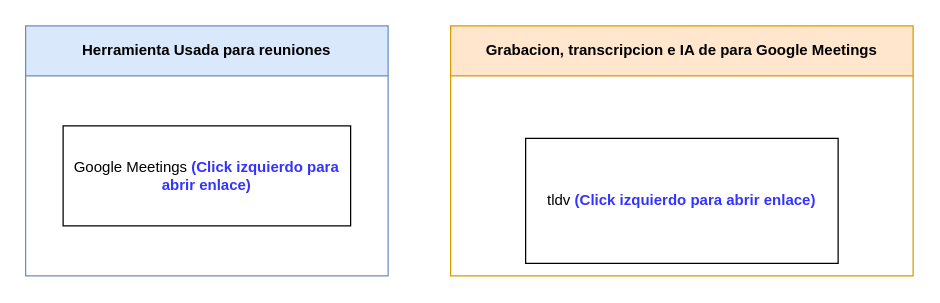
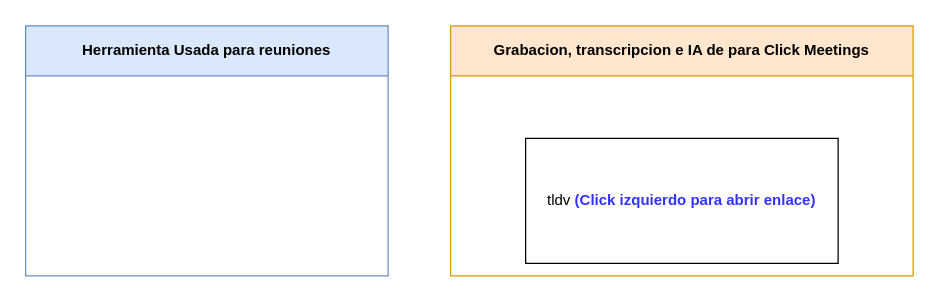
- <mxCell id="2" value="Grabacion, transcripcion e IA de para Google Meetings" style="swimlane;whiteSpace=wrap;html=1;fillColor=#ffe6cc;strokeColor=#d79b00;startSize=40;" vertex="1" parent="1"><mxGeometry x="360" y="20" width="370" height="200" as="geometry" /></mxCell>
+ <mxCell id="2" value="Grabacion, transcripcion e IA de para Click Meetings" style="swimlane;whiteSpace=wrap;html=1;fillColor=#ffe6cc;strokeColor=#d79b00;startSize=40;" vertex="1" parent="1"><mxGeometry x="360" y="20" width="370" height="200" as="geometry" /></mxCell>
- <mxCell id="5" value="Google Meetings&amp;nbsp;&lt;b&gt;&lt;font color=&quot;#3333ff&quot;&gt;(Click izquierdo para abrir enlace)&lt;/font&gt;&lt;/b&gt;" style="rounded=0;whiteSpace=wrap;html=1;" vertex="1" parent="4"><mxGeometry x="30" y="80" width="230" height="80" as="geometry" /></mxCell>
